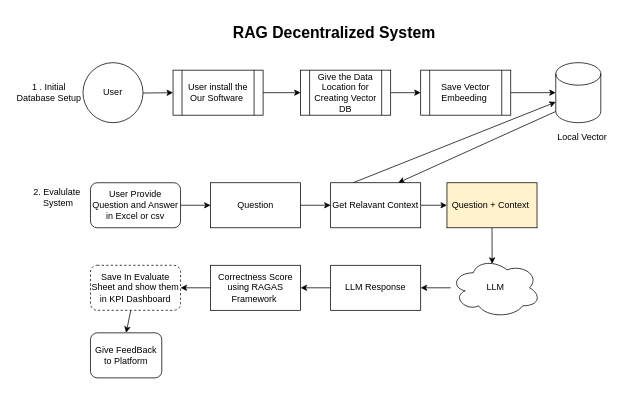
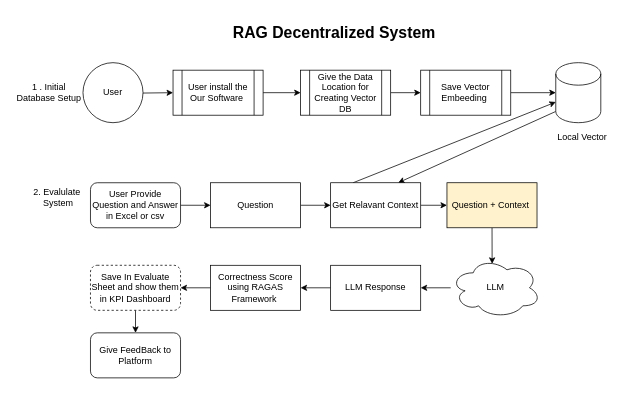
- <mxCell id="32" value="Give FeedBack to Platform" style="rounded=1;whiteSpace=wrap;html=1;" parent="1" vertex="1"><mxGeometry x="120" y="443" width="95" height="60" as="geometry" /></mxCell>
+ <mxCell id="32" value="Give FeedBack to Platform" style="rounded=1;whiteSpace=wrap;html=1;" parent="1" vertex="1"><mxGeometry x="120" y="443" width="120" height="60" as="geometry" /></mxCell>
